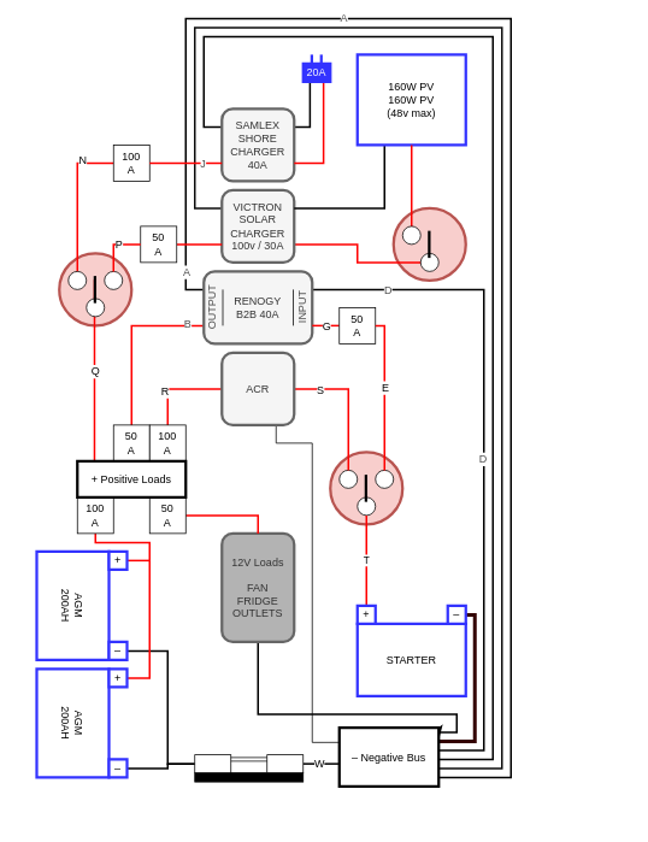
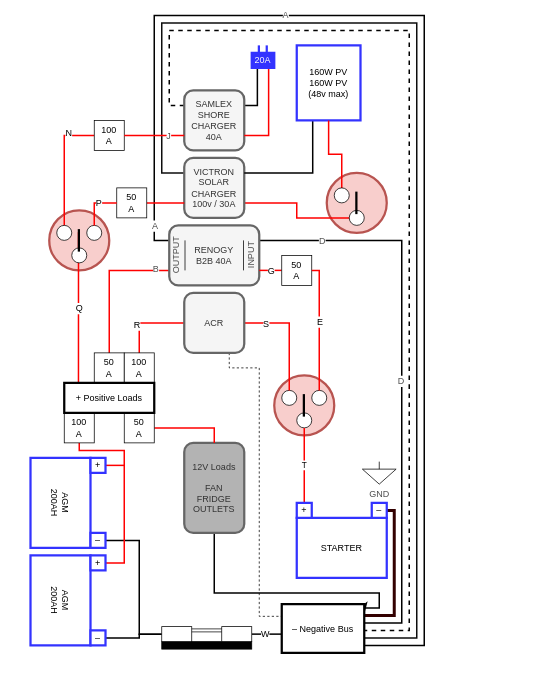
- <mxCell id="35" value="160W PV&lt;br&gt;160W PV&lt;br&gt;(48v max)" style="rounded=0;whiteSpace=wrap;html=1;strokeColor=#3333FF;strokeWidth=3;" vertex="1" parent="1"><mxGeometry x="395" y="60" width="120" height="100" as="geometry" /></mxCell>
+ <mxCell id="35" value="160W PV&lt;br&gt;160W PV&lt;br&gt;(48v max)" style="rounded=0;whiteSpace=wrap;html=1;strokeColor=#3333FF;strokeWidth=3;" vertex="1" parent="1"><mxGeometry x="395" y="60" width="85" height="100" as="geometry" /></mxCell>
- <mxCell id="58" style="edgeStyle=orthogonalEdgeStyle;rounded=0;orthogonalLoop=1;jettySize=auto;html=1;exitX=0;exitY=0.25;exitDx=0;exitDy=0;endArrow=none;endFill=0;strokeColor=#000000;strokeWidth=2;" edge="1" parent="1" source="60" target="82"><mxGeometry relative="1" as="geometry"><mxPoint x="555" y="980" as="targetPoint" /><Array as="points"><mxPoint x="225" y="140" /><mxPoint x="225" y="40" /><mxPoint x="545" y="40" /><mxPoint x="545" y="840" /></Array></mxGeometry></mxCell>
+ <mxCell id="58" style="edgeStyle=orthogonalEdgeStyle;rounded=0;orthogonalLoop=1;jettySize=auto;html=1;exitX=0;exitY=0.25;exitDx=0;exitDy=0;endArrow=none;endFill=0;strokeColor=#000000;strokeWidth=2;dashed=1;" edge="1" parent="1" source="60" target="82"><mxGeometry relative="1" as="geometry"><mxPoint x="555" y="980" as="targetPoint" /><Array as="points"><mxPoint x="225" y="140" /><mxPoint x="225" y="40" /><mxPoint x="545" y="40" /><mxPoint x="545" y="840" /></Array></mxGeometry></mxCell>
+ <mxCell id="100" value="GND&lt;br&gt;" style="pointerEvents=1;verticalLabelPosition=bottom;shadow=0;dashed=0;align=center;fillColor=#ffffff;html=1;verticalAlign=top;strokeWidth=1;shape=mxgraph.electrical.signal_sources.signal_ground;rounded=1;fontColor=#4D4D4D;" vertex="1" parent="1"><mxGeometry x="482.5" y="615" width="45" height="30" as="geometry" /></mxCell>
- <mxCell id="18" style="edgeStyle=orthogonalEdgeStyle;rounded=0;orthogonalLoop=1;jettySize=auto;html=1;exitX=0.75;exitY=1;exitDx=0;exitDy=0;entryX=0;entryY=0.25;entryDx=0;entryDy=0;endArrow=none;endFill=0;strokeColor=#000000;strokeWidth=1;fontColor=#4D4D4D;" edge="1" parent="1" source="19" target="82"><mxGeometry relative="1" as="geometry"><Array as="points"><mxPoint x="305" y="490" /><mxPoint x="345" y="490" /><mxPoint x="345" y="821" /></Array></mxGeometry></mxCell>
+ <mxCell id="18" style="edgeStyle=orthogonalEdgeStyle;rounded=0;orthogonalLoop=1;jettySize=auto;html=1;exitX=0.75;exitY=1;exitDx=0;exitDy=0;entryX=0;entryY=0.25;entryDx=0;entryDy=0;endArrow=none;endFill=0;strokeColor=#000000;strokeWidth=1;fontColor=#4D4D4D;dashed=1;" edge="1" parent="1" source="19" target="82"><mxGeometry relative="1" as="geometry"><Array as="points"><mxPoint x="305" y="490" /><mxPoint x="345" y="490" /><mxPoint x="345" y="821" /></Array></mxGeometry></mxCell>
